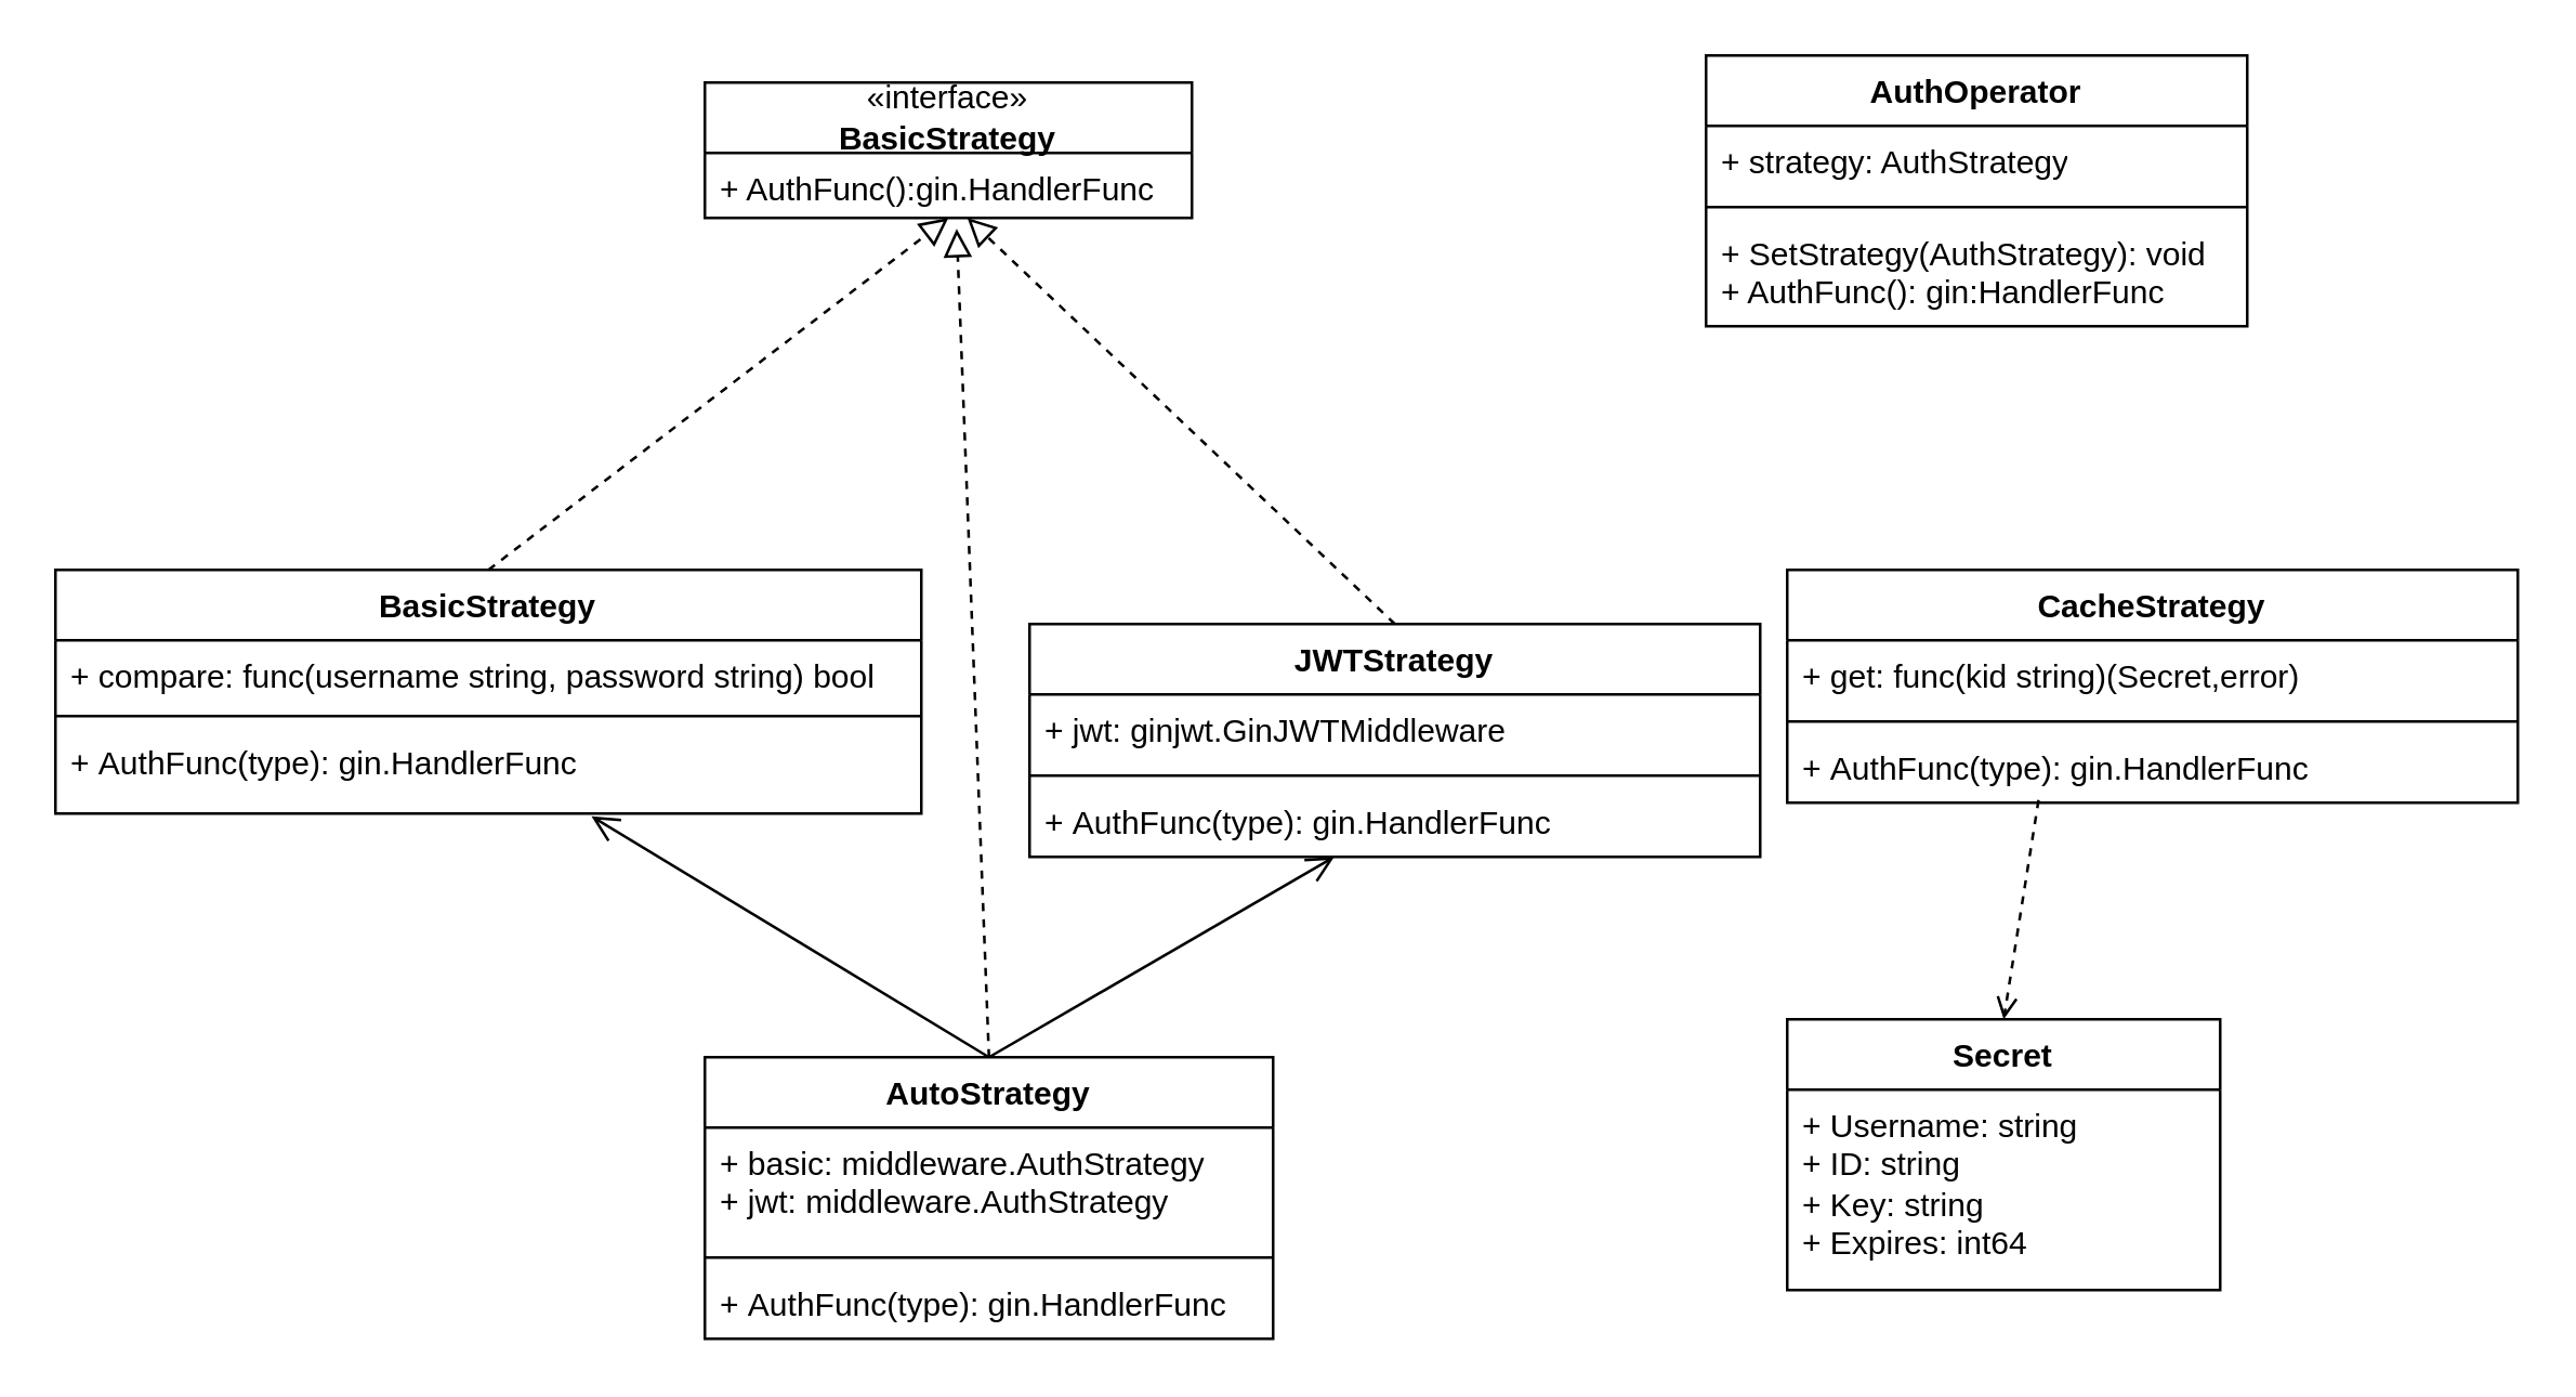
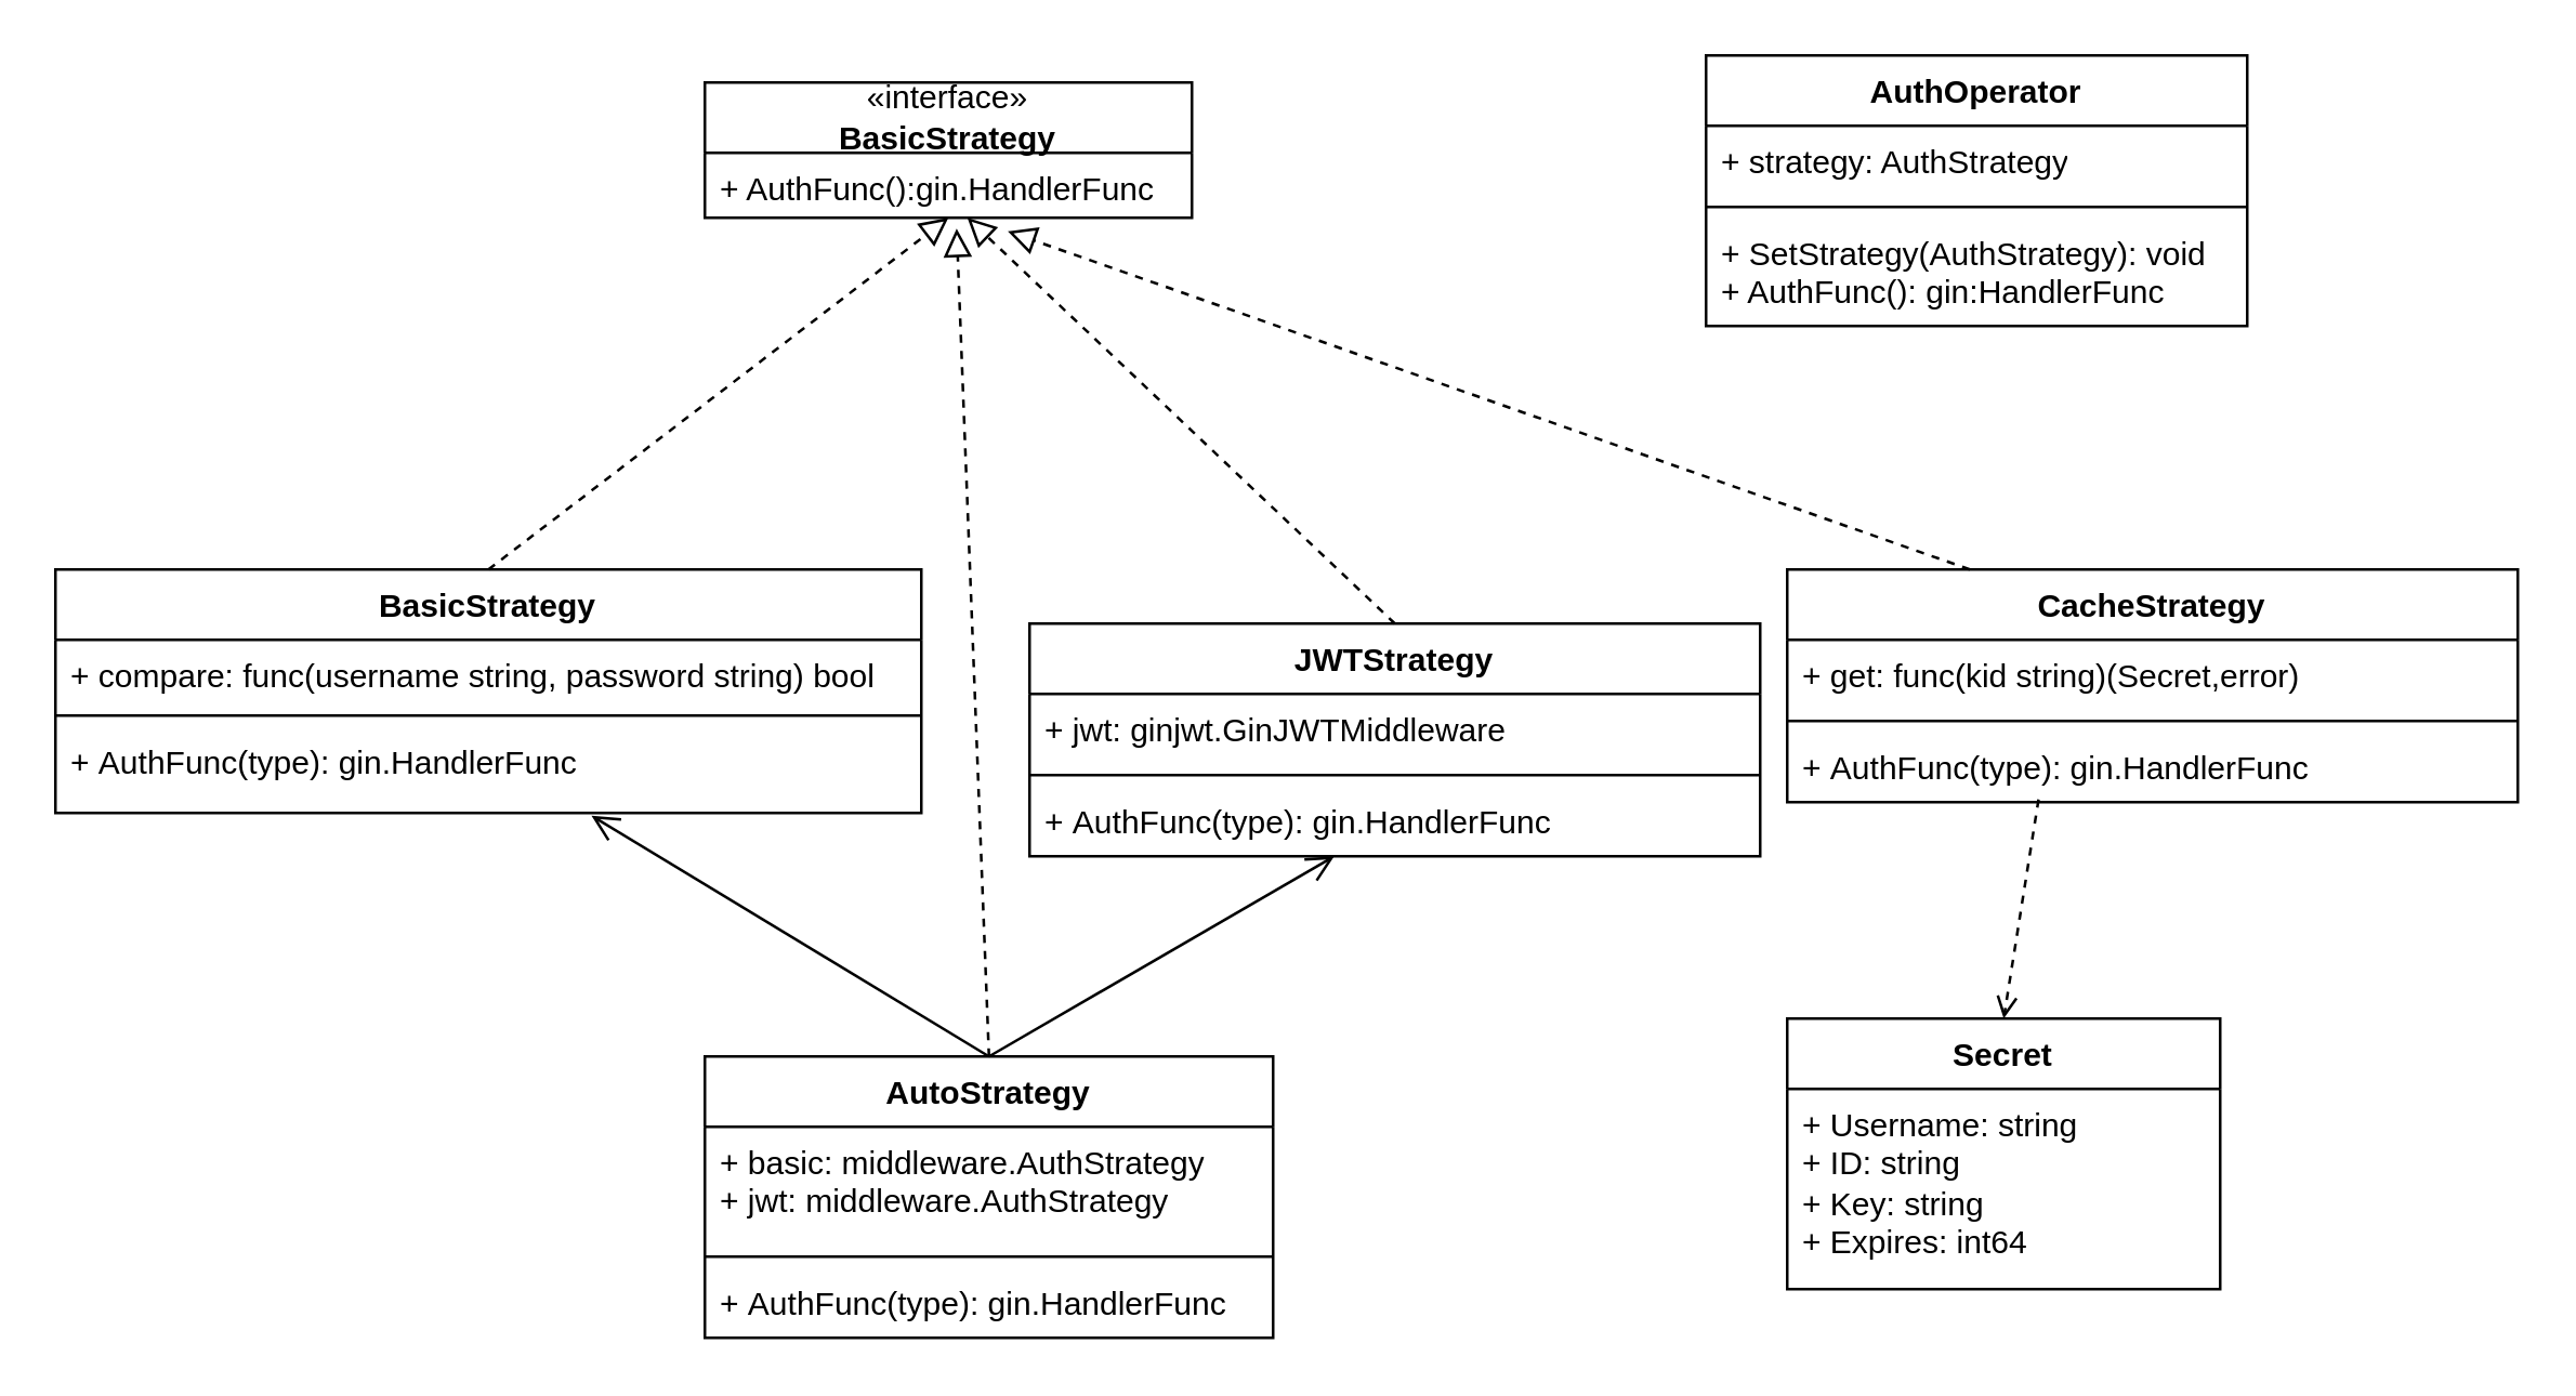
+ <mxCell id="28" value="" style="endArrow=block;startArrow=none;endFill=0;startFill=0;endSize=8;html=1;verticalAlign=bottom;dashed=1;labelBackgroundColor=none;rounded=0;exitX=0.25;exitY=0;exitDx=0;exitDy=0;entryX=0.622;entryY=1.208;entryDx=0;entryDy=0;entryPerimeter=0;" edge="1" parent="1" source="20" target="3"><mxGeometry width="160" relative="1" as="geometry"><mxPoint x="505" y="220" as="sourcePoint" /><mxPoint x="367" y="90" as="targetPoint" /></mxGeometry></mxCell>
